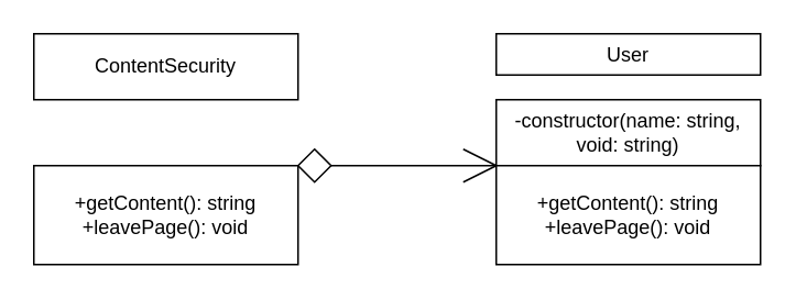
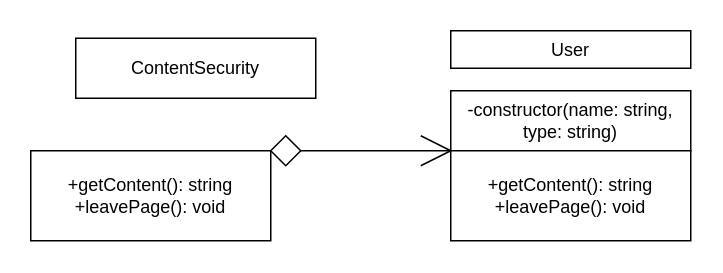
- <mxCell id="2" value="ContentSecurity" style="rounded=0;whiteSpace=wrap;html=1;" parent="1" vertex="1"><mxGeometry x="20" y="20" width="160" height="40" as="geometry" /></mxCell>
+ <mxCell id="2" value="ContentSecurity" style="rounded=0;whiteSpace=wrap;html=1;" parent="1" vertex="1"><mxGeometry x="50" y="25" width="160" height="40" as="geometry" /></mxCell>
- <mxCell id="4" value="-constructor(name: string, void: string)" style="rounded=0;whiteSpace=wrap;html=1;" parent="1" vertex="1"><mxGeometry x="300" y="60" width="160" height="40" as="geometry" /></mxCell>
+ <mxCell id="4" value="-constructor(name: string, type: string)" style="rounded=0;whiteSpace=wrap;html=1;" parent="1" vertex="1"><mxGeometry x="300" y="60" width="160" height="40" as="geometry" /></mxCell>
